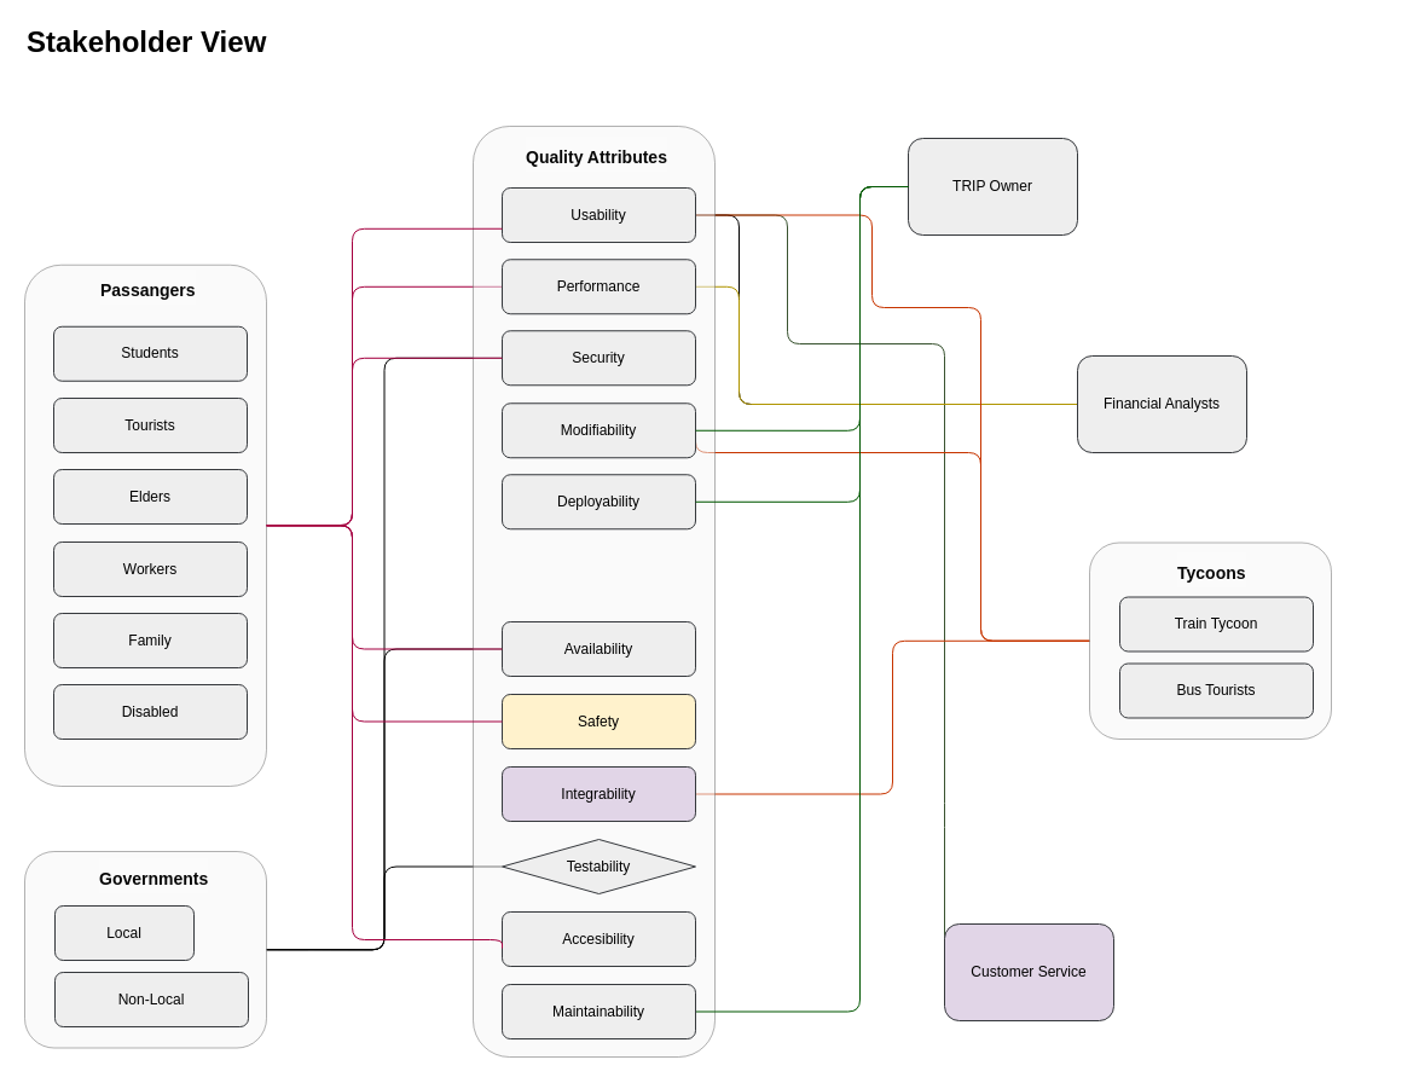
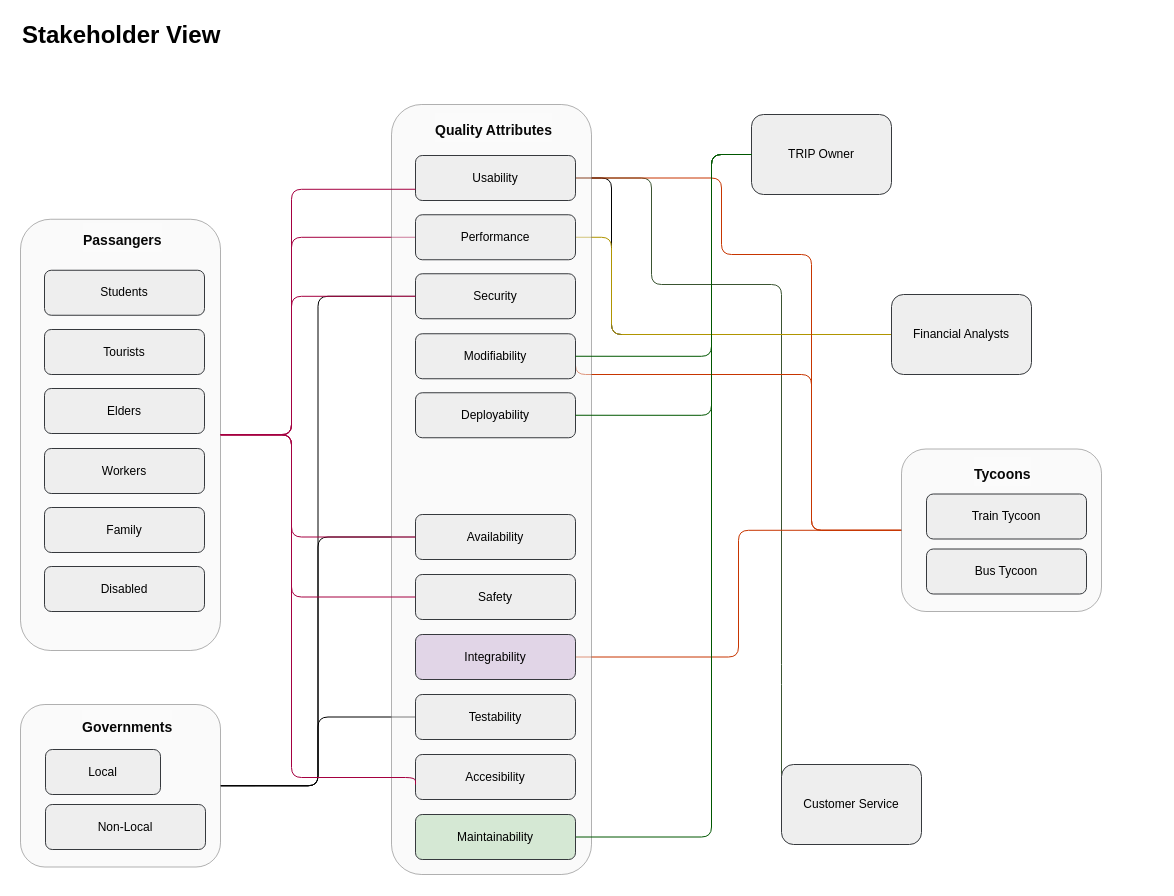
- <mxCell id="26" value="Bus Tourists" style="rounded=1;whiteSpace=wrap;html=1;fillColor=#eeeeee;strokeColor=#36393d;" parent="1" vertex="1"><mxGeometry x="926" y="548.5" width="160" height="45" as="geometry" /></mxCell>
+ <mxCell id="26" value="Bus Tycoon" style="rounded=1;whiteSpace=wrap;html=1;fillColor=#eeeeee;strokeColor=#36393d;" parent="1" vertex="1"><mxGeometry x="926" y="548.5" width="160" height="45" as="geometry" /></mxCell>
- <mxCell id="40" value="Safety" style="rounded=1;whiteSpace=wrap;html=1;fillColor=#fff2cc;strokeColor=#36393d;" parent="1" vertex="1"><mxGeometry x="415" y="574" width="160" height="45" as="geometry" /></mxCell>
+ <mxCell id="40" value="Safety" style="rounded=1;whiteSpace=wrap;html=1;fillColor=#eeeeee;strokeColor=#36393d;" parent="1" vertex="1"><mxGeometry x="415" y="574" width="160" height="45" as="geometry" /></mxCell>
- <mxCell id="42" value="Testability" style="rhombus;whiteSpace=wrap;html=1;fillColor=#eeeeee;strokeColor=#36393d;" parent="1" vertex="1"><mxGeometry x="415" y="694" width="160" height="45" as="geometry" /></mxCell>
+ <mxCell id="42" value="Testability" style="rounded=1;whiteSpace=wrap;html=1;fillColor=#eeeeee;strokeColor=#36393d;" parent="1" vertex="1"><mxGeometry x="415" y="694" width="160" height="45" as="geometry" /></mxCell>
- <mxCell id="12" value="Customer Service" style="rounded=1;whiteSpace=wrap;html=1;fillColor=#e1d5e7;strokeColor=#36393d;" parent="1" vertex="1"><mxGeometry x="781" y="764" width="140" height="80" as="geometry" /></mxCell>
+ <mxCell id="12" value="Customer Service" style="rounded=1;whiteSpace=wrap;html=1;fillColor=#eeeeee;strokeColor=#36393d;" parent="1" vertex="1"><mxGeometry x="781" y="764" width="140" height="80" as="geometry" /></mxCell>
- <mxCell id="50" value="Maintainability" style="rounded=1;whiteSpace=wrap;html=1;fillColor=#eeeeee;strokeColor=#36393d;" parent="1" vertex="1"><mxGeometry x="415" y="814" width="160" height="45" as="geometry" /></mxCell>
+ <mxCell id="50" value="Maintainability" style="rounded=1;whiteSpace=wrap;html=1;fillColor=#d5e8d4;strokeColor=#36393d;" parent="1" vertex="1"><mxGeometry x="415" y="814" width="160" height="45" as="geometry" /></mxCell>
